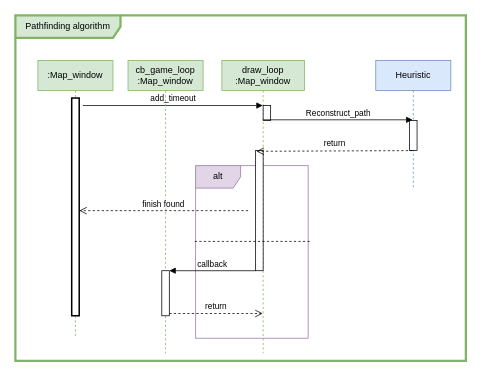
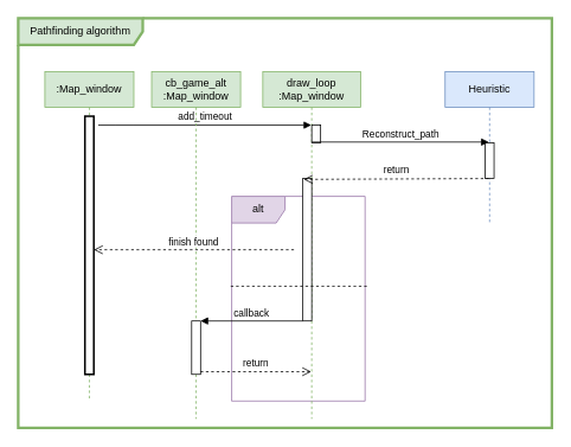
- <mxCell id="14" value="cb_game_loop&lt;br&gt;:Map_window" style="shape=umlLifeline;perimeter=lifelinePerimeter;whiteSpace=wrap;html=1;container=1;collapsible=0;recursiveResize=0;outlineConnect=0;strokeWidth=1;fillColor=#d5e8d4;strokeColor=#82b366;" vertex="1" parent="1"><mxGeometry x="170" y="80" width="100" height="390" as="geometry" /></mxCell>
+ <mxCell id="14" value="cb_game_alt&lt;br&gt;:Map_window" style="shape=umlLifeline;perimeter=lifelinePerimeter;whiteSpace=wrap;html=1;container=1;collapsible=0;recursiveResize=0;outlineConnect=0;strokeWidth=1;fillColor=#d5e8d4;strokeColor=#82b366;" vertex="1" parent="1"><mxGeometry x="170" y="80" width="100" height="390" as="geometry" /></mxCell>
